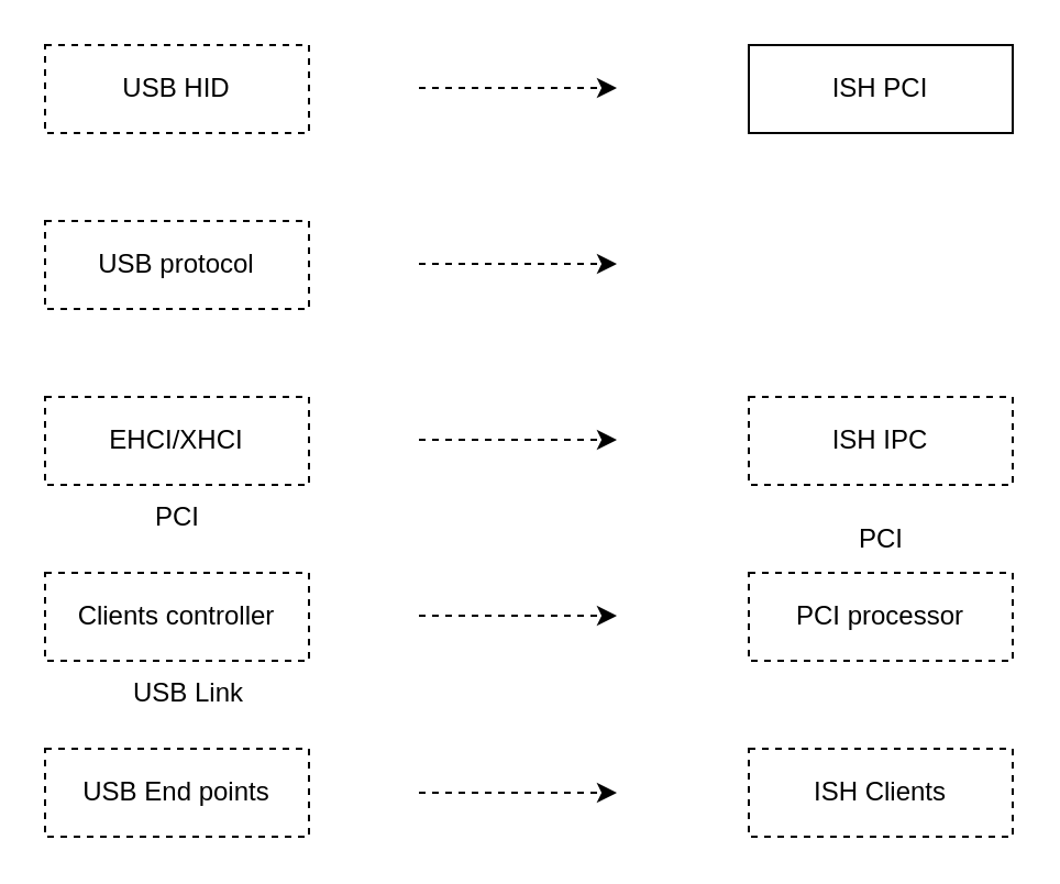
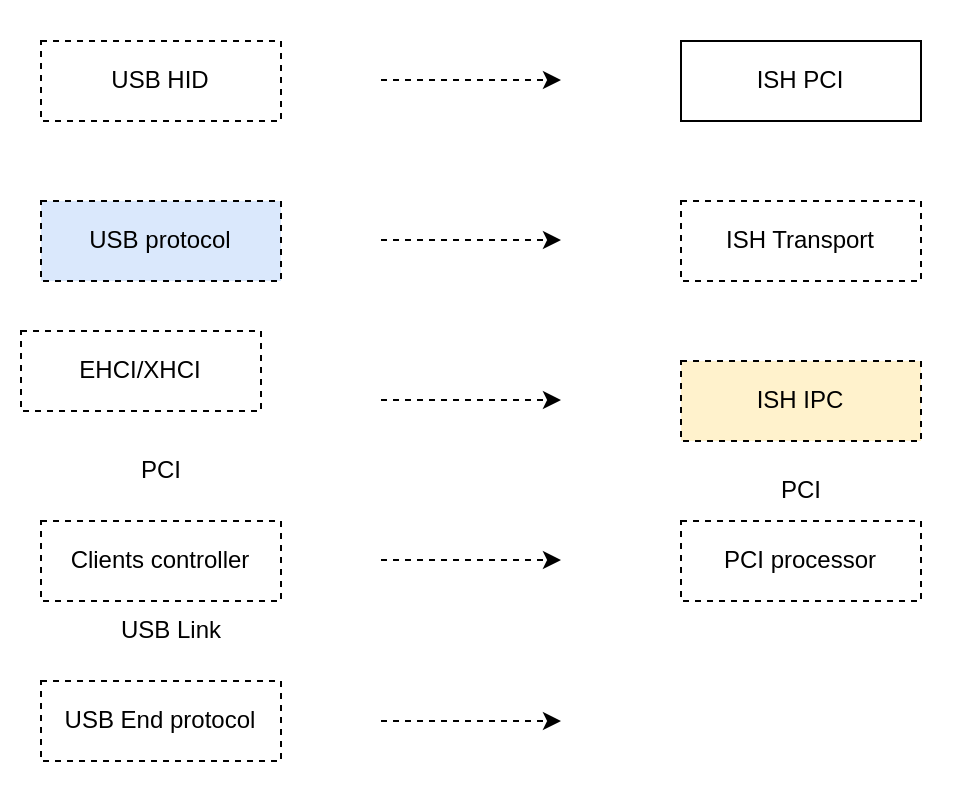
- <mxCell id="3" value="USB protocol" style="rounded=0;whiteSpace=wrap;html=1;dashed=1;" vertex="1" parent="1"><mxGeometry x="20" y="100" width="120" height="40" as="geometry" /></mxCell>
+ <mxCell id="3" value="USB protocol" style="rounded=0;whiteSpace=wrap;html=1;dashed=1;fillColor=#dae8fc;" vertex="1" parent="1"><mxGeometry x="20" y="100" width="120" height="40" as="geometry" /></mxCell>
+ <mxCell id="8" value="ISH Transport" style="rounded=0;whiteSpace=wrap;html=1;dashed=1;" vertex="1" parent="1"><mxGeometry x="340" y="100" width="120" height="40" as="geometry" /></mxCell>
- <mxCell id="4" value="EHCI/XHCI" style="rounded=0;whiteSpace=wrap;html=1;dashed=1;" vertex="1" parent="1"><mxGeometry x="20" y="180" width="120" height="40" as="geometry" /></mxCell>
+ <mxCell id="4" value="EHCI/XHCI" style="rounded=0;whiteSpace=wrap;html=1;dashed=1;" vertex="1" parent="1"><mxGeometry x="10" y="165" width="120" height="40" as="geometry" /></mxCell>
- <mxCell id="9" value="ISH IPC" style="rounded=0;whiteSpace=wrap;html=1;dashed=1;" vertex="1" parent="1"><mxGeometry x="340" y="180" width="120" height="40" as="geometry" /></mxCell>
+ <mxCell id="9" value="ISH IPC" style="rounded=0;whiteSpace=wrap;html=1;dashed=1;fillColor=#fff2cc;" vertex="1" parent="1"><mxGeometry x="340" y="180" width="120" height="40" as="geometry" /></mxCell>
- <mxCell id="6" value="USB End points" style="rounded=0;whiteSpace=wrap;html=1;dashed=1;" vertex="1" parent="1"><mxGeometry x="20" y="340" width="120" height="40" as="geometry" /></mxCell>
+ <mxCell id="6" value="USB End protocol" style="rounded=0;whiteSpace=wrap;html=1;dashed=1;" vertex="1" parent="1"><mxGeometry x="20" y="340" width="120" height="40" as="geometry" /></mxCell>
- <mxCell id="13" value="ISH Clients" style="rounded=0;whiteSpace=wrap;html=1;dashed=1;" vertex="1" parent="1"><mxGeometry x="340" y="340" width="120" height="40" as="geometry" /></mxCell>
